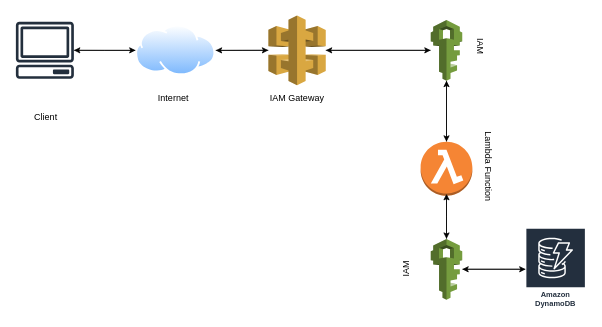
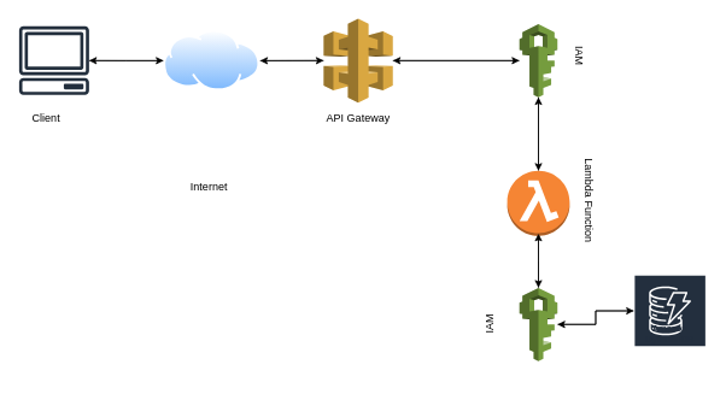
- <mxCell id="22" value="Internet" style="text;html=1;align=center;verticalAlign=middle;resizable=0;points=[];autosize=1;strokeColor=none;fillColor=none;" vertex="1" parent="1"><mxGeometry x="200" y="116" width="60" height="30" as="geometry" /></mxCell>
+ <mxCell id="22" value="Internet" style="text;html=1;align=center;verticalAlign=middle;resizable=0;points=[];autosize=1;strokeColor=none;fillColor=none;" vertex="1" parent="1"><mxGeometry x="200" y="191" width="60" height="30" as="geometry" /></mxCell>
- <mxCell id="23" value="IAM Gateway" style="text;html=1;align=center;verticalAlign=middle;resizable=0;points=[];autosize=1;strokeColor=none;fillColor=none;" vertex="1" parent="1"><mxGeometry x="350.25" y="116" width="90" height="30" as="geometry" /></mxCell>
+ <mxCell id="23" value="API Gateway" style="text;html=1;align=center;verticalAlign=middle;resizable=0;points=[];autosize=1;strokeColor=none;fillColor=none;" vertex="1" parent="1"><mxGeometry x="350.25" y="116" width="90" height="30" as="geometry" /></mxCell>
- <mxCell id="21" value="Client" style="text;html=1;align=center;verticalAlign=middle;resizable=0;points=[];autosize=1;strokeColor=none;fillColor=none;" vertex="1" parent="1"><mxGeometry x="35" y="141" width="50" height="30" as="geometry" /></mxCell>
+ <mxCell id="21" value="Client" style="text;html=1;align=center;verticalAlign=middle;resizable=0;points=[];autosize=1;strokeColor=none;fillColor=none;" vertex="1" parent="1"><mxGeometry x="25" y="116" width="50" height="30" as="geometry" /></mxCell>
- <mxCell id="16" value="Amazon DynamoDB" style="sketch=0;outlineConnect=0;fontColor=#232F3E;gradientColor=none;strokeColor=#ffffff;fillColor=#232F3E;dashed=0;verticalLabelPosition=middle;verticalAlign=bottom;align=center;html=1;whiteSpace=wrap;fontSize=10;fontStyle=1;spacing=3;shape=mxgraph.aws4.productIcon;prIcon=mxgraph.aws4.dynamodb;" vertex="1" parent="1"><mxGeometry x="700" y="303.5" width="80" height="110" as="geometry" /></mxCell>
+ <mxCell id="16" value="Amazon DynamoDB" style="sketch=0;outlineConnect=0;fontColor=#232F3E;gradientColor=none;strokeColor=#ffffff;fillColor=#232F3E;dashed=0;verticalLabelPosition=middle;verticalAlign=bottom;align=center;html=1;whiteSpace=wrap;fontSize=10;fontStyle=1;spacing=3;shape=mxgraph.aws4.productIcon;prIcon=mxgraph.aws4.dynamodb;" vertex="1" parent="1"><mxGeometry x="700" y="303.5" width="80" height="80" as="geometry" /></mxCell>
